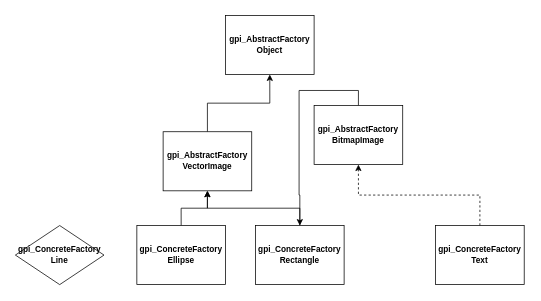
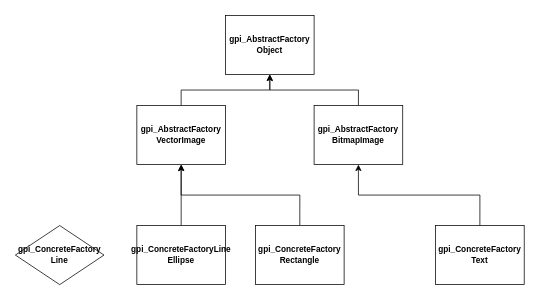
- <mxCell id="5" style="edgeStyle=orthogonalEdgeStyle;rounded=0;orthogonalLoop=1;jettySize=auto;html=1;exitX=0.5;exitY=0;exitDx=0;exitDy=0;fontFamily=Times New Roman;fontSize=11;" edge="1" parent="1" source="6" target="11"><mxGeometry relative="1" as="geometry" /></mxCell>
+ <mxCell id="5" style="edgeStyle=orthogonalEdgeStyle;rounded=0;orthogonalLoop=1;jettySize=auto;html=1;exitX=0.5;exitY=0;exitDx=0;exitDy=0;entryX=0.5;entryY=1;entryDx=0;entryDy=0;fontFamily=Times New Roman;fontSize=11;" edge="1" parent="1" source="6" target="2"><mxGeometry relative="1" as="geometry" /></mxCell>
- <mxCell id="4" value="&lt;span style=&quot;font-family: helvetica; font-size: 11px; font-weight: 700;&quot;&gt;gpi_AbstractFactory&lt;br style=&quot;font-size: 11px;&quot;&gt;VectorImage&lt;/span&gt;" style="rounded=0;whiteSpace=wrap;html=1;fontFamily=Times New Roman;fontSize=11;" vertex="1" parent="1"><mxGeometry x="216.89" y="175" width="118.11" height="78.74" as="geometry" /></mxCell>
+ <mxCell id="4" value="&lt;span style=&quot;font-family: helvetica; font-size: 11px; font-weight: 700;&quot;&gt;gpi_AbstractFactory&lt;br style=&quot;font-size: 11px;&quot;&gt;VectorImage&lt;/span&gt;" style="rounded=0;whiteSpace=wrap;html=1;fontFamily=Times New Roman;fontSize=11;" vertex="1" parent="1"><mxGeometry x="181.89" y="140" width="118.11" height="78.74" as="geometry" /></mxCell>
- <mxCell id="12" style="edgeStyle=orthogonalEdgeStyle;rounded=0;orthogonalLoop=1;jettySize=auto;html=1;exitX=0.5;exitY=0;exitDx=0;exitDy=0;entryX=0.5;entryY=1;entryDx=0;entryDy=0;fontFamily=Times New Roman;fontSize=11;dashed=1;" edge="1" parent="1" source="13" target="6"><mxGeometry relative="1" as="geometry" /></mxCell>
+ <mxCell id="12" style="edgeStyle=orthogonalEdgeStyle;rounded=0;orthogonalLoop=1;jettySize=auto;html=1;exitX=0.5;exitY=0;exitDx=0;exitDy=0;entryX=0.5;entryY=1;entryDx=0;entryDy=0;fontFamily=Times New Roman;fontSize=11;" edge="1" parent="1" source="13" target="6"><mxGeometry relative="1" as="geometry" /></mxCell>
- <mxCell id="9" value="&lt;span style=&quot;font-family: helvetica; font-size: 11px; font-weight: 700;&quot;&gt;gpi_ConcreteFactory&lt;br style=&quot;font-size: 11px;&quot;&gt;Ellipse&lt;/span&gt;" style="rounded=0;whiteSpace=wrap;html=1;fontFamily=Times New Roman;fontSize=11;" vertex="1" parent="1"><mxGeometry x="181.89" y="300" width="118.11" height="78.74" as="geometry" /></mxCell>
+ <mxCell id="9" value="&lt;span style=&quot;font-family: helvetica; font-size: 11px; font-weight: 700;&quot;&gt;gpi_ConcreteFactoryLine&lt;br style=&quot;font-size: 11px;&quot;&gt;Ellipse&lt;/span&gt;" style="rounded=0;whiteSpace=wrap;html=1;fontFamily=Times New Roman;fontSize=11;" vertex="1" parent="1"><mxGeometry x="181.89" y="300" width="118.11" height="78.74" as="geometry" /></mxCell>
